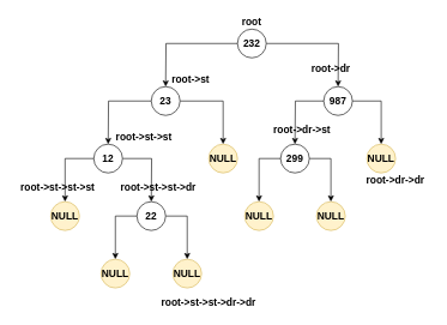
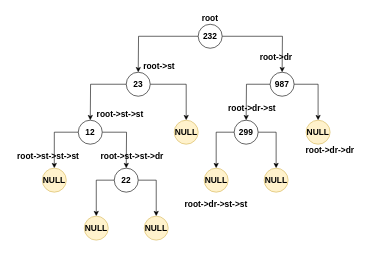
+ <mxCell id="36" value="&lt;b&gt;&lt;font style=&quot;font-size: 14px&quot;&gt;root-&amp;gt;dr-&amp;gt;st-&amp;gt;st&lt;/font&gt;&lt;/b&gt;" style="text;html=1;strokeColor=none;fillColor=none;align=center;verticalAlign=middle;whiteSpace=wrap;rounded=0;" vertex="1" parent="1"><mxGeometry x="300" y="330" width="120" height="20" as="geometry" /></mxCell>
- <mxCell id="33" value="&lt;b&gt;&lt;font style=&quot;font-size: 14px&quot;&gt;root-&amp;gt;st-&amp;gt;st-&amp;gt;dr-&amp;gt;dr&lt;/font&gt;&lt;/b&gt;" style="text;html=1;strokeColor=none;fillColor=none;align=center;verticalAlign=middle;whiteSpace=wrap;rounded=0;" vertex="1" parent="1"><mxGeometry x="220" y="410" width="140" height="20" as="geometry" /></mxCell>
